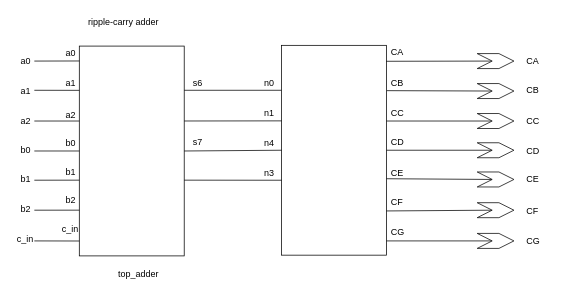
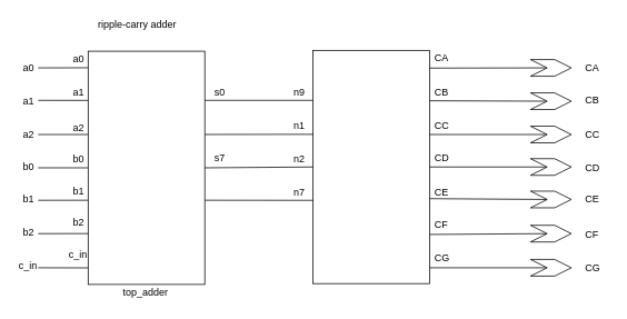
- <mxCell id="29" value="s6" style="text;html=1;resizable=0;points=[];autosize=1;align=left;verticalAlign=top;spacingTop=-4;" vertex="1" parent="1"><mxGeometry x="255" y="101" width="30" height="20" as="geometry" /></mxCell>
+ <mxCell id="29" value="s0" style="text;html=1;resizable=0;points=[];autosize=1;align=left;verticalAlign=top;spacingTop=-4;" vertex="1" parent="1"><mxGeometry x="255" y="101" width="30" height="20" as="geometry" /></mxCell>
- <mxCell id="31" value="n0" style="text;html=1;resizable=0;points=[];autosize=1;align=left;verticalAlign=top;spacingTop=-4;" vertex="1" parent="1"><mxGeometry x="350" y="101" width="30" height="20" as="geometry" /></mxCell>
+ <mxCell id="31" value="n9" style="text;html=1;resizable=0;points=[];autosize=1;align=left;verticalAlign=top;spacingTop=-4;" vertex="1" parent="1"><mxGeometry x="350" y="101" width="30" height="20" as="geometry" /></mxCell>
- <mxCell id="33" value="n4" style="text;html=1;resizable=0;points=[];autosize=1;align=left;verticalAlign=top;spacingTop=-4;" vertex="1" parent="1"><mxGeometry x="350" y="181" width="30" height="20" as="geometry" /></mxCell>
+ <mxCell id="33" value="n2" style="text;html=1;resizable=0;points=[];autosize=1;align=left;verticalAlign=top;spacingTop=-4;" vertex="1" parent="1"><mxGeometry x="350" y="181" width="30" height="20" as="geometry" /></mxCell>
- <mxCell id="34" value="n3" style="text;html=1;resizable=0;points=[];autosize=1;align=left;verticalAlign=top;spacingTop=-4;" vertex="1" parent="1"><mxGeometry x="350" y="221" width="30" height="20" as="geometry" /></mxCell>
+ <mxCell id="34" value="n7" style="text;html=1;resizable=0;points=[];autosize=1;align=left;verticalAlign=top;spacingTop=-4;" vertex="1" parent="1"><mxGeometry x="350" y="221" width="30" height="20" as="geometry" /></mxCell>
- <mxCell id="36" value="top_adder" style="text;html=1;resizable=0;points=[];autosize=1;align=left;verticalAlign=top;spacingTop=-4;" vertex="1" parent="1"><mxGeometry x="155" y="356" width="70" height="20" as="geometry" /></mxCell>
+ <mxCell id="36" value="top_adder" style="text;html=1;resizable=0;points=[];autosize=1;align=left;verticalAlign=top;spacingTop=-4;" vertex="1" parent="1"><mxGeometry x="145" y="341" width="70" height="20" as="geometry" /></mxCell>
